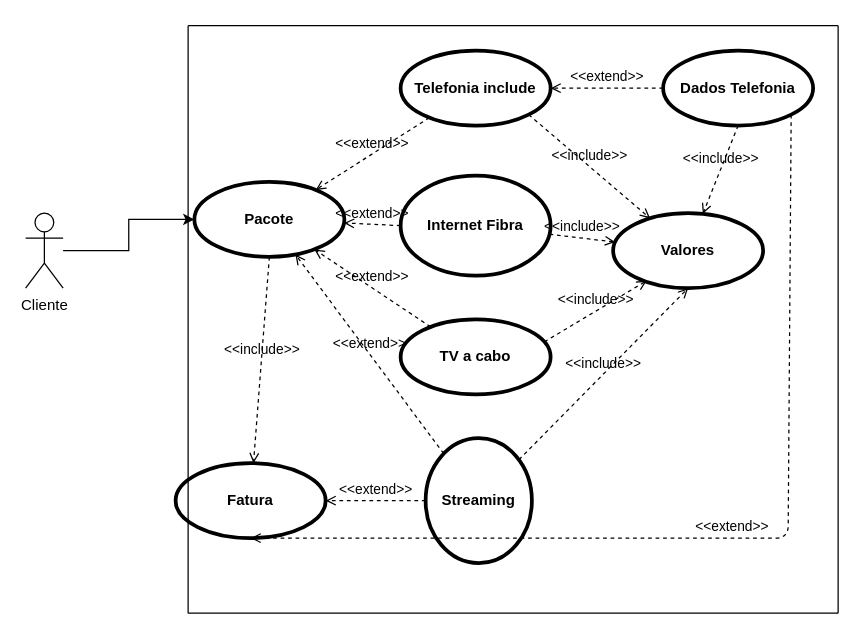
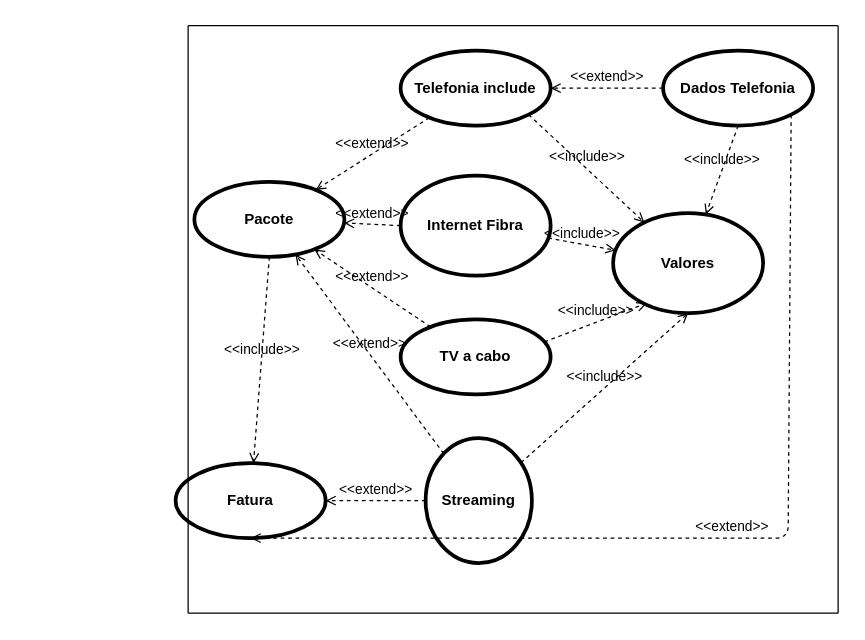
- <mxCell id="2" style="edgeStyle=orthogonalEdgeStyle;rounded=0;orthogonalLoop=1;jettySize=auto;html=1;entryX=0;entryY=0.5;entryDx=0;entryDy=0;" edge="1" parent="1" source="3" target="4"><mxGeometry relative="1" as="geometry" /></mxCell>
- <mxCell id="3" value="Cliente" style="shape=umlActor;html=1;verticalLabelPosition=bottom;verticalAlign=top;align=center;" parent="1" vertex="1"><mxGeometry x="20" y="170" width="30" height="60" as="geometry" /></mxCell>
- <mxCell id="9" value="Valores" style="shape=ellipse;html=1;strokeWidth=3;fontStyle=1;whiteSpace=wrap;align=center;perimeter=ellipsePerimeter;" parent="1" vertex="1"><mxGeometry x="490" y="170" width="120" height="60" as="geometry" /></mxCell>
+ <mxCell id="9" value="Valores" style="shape=ellipse;html=1;strokeWidth=3;fontStyle=1;whiteSpace=wrap;align=center;perimeter=ellipsePerimeter;" parent="1" vertex="1"><mxGeometry x="490" y="170" width="120" height="80" as="geometry" /></mxCell>
